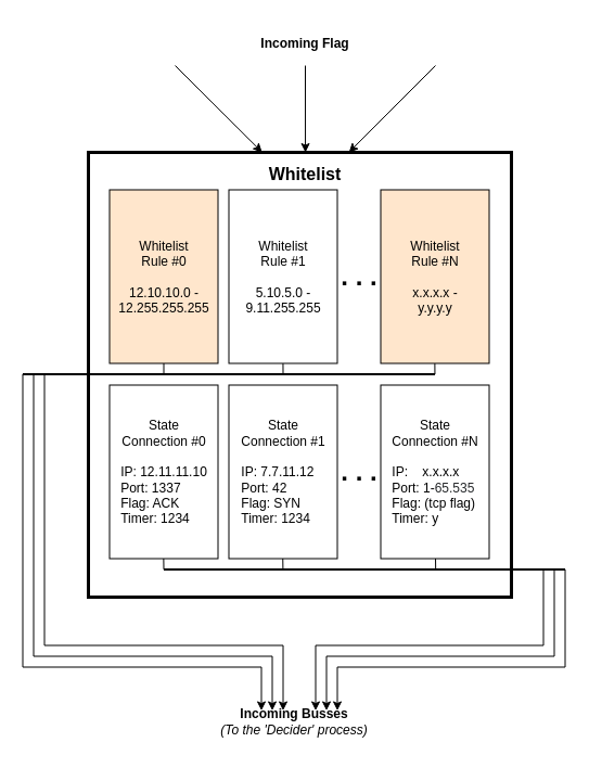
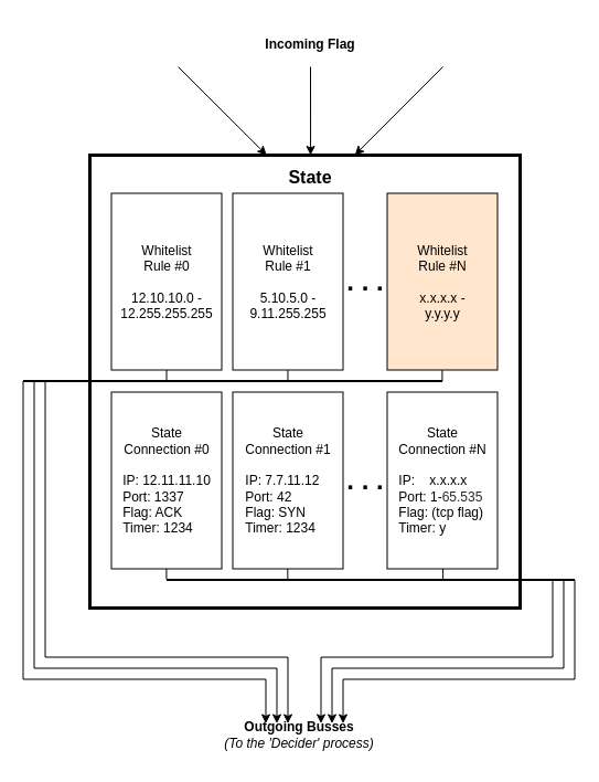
- <mxCell id="42" value="&lt;b&gt;&lt;font style=&quot;font-size: 16px&quot;&gt;Whitelist&lt;/font&gt;&lt;/b&gt;" style="text;html=1;strokeColor=none;fillColor=none;align=center;verticalAlign=middle;whiteSpace=wrap;rounded=0;" parent="1" vertex="1"><mxGeometry x="191" y="150" width="180" height="20" as="geometry" /></mxCell>
+ <mxCell id="42" value="&lt;b&gt;&lt;font style=&quot;font-size: 16px&quot;&gt;State&lt;/font&gt;&lt;/b&gt;" style="text;html=1;strokeColor=none;fillColor=none;align=center;verticalAlign=middle;whiteSpace=wrap;rounded=0;" parent="1" vertex="1"><mxGeometry x="191" y="150" width="180" height="20" as="geometry" /></mxCell>
- <mxCell id="3" value="Whitelist&lt;br&gt;Rule #0&lt;br&gt;&lt;br&gt;12.10.10.0 - 12.255.255.255&lt;br&gt;" style="rounded=0;whiteSpace=wrap;html=1;fillColor=#ffe6cc;" parent="1" vertex="1"><mxGeometry x="100.5" y="174.5" width="100" height="160" as="geometry" /></mxCell>
+ <mxCell id="3" value="Whitelist&lt;br&gt;Rule #0&lt;br&gt;&lt;br&gt;12.10.10.0 - 12.255.255.255&lt;br&gt;" style="rounded=0;whiteSpace=wrap;html=1;" parent="1" vertex="1"><mxGeometry x="100.5" y="174.5" width="100" height="160" as="geometry" /></mxCell>
- <mxCell id="41" value="&lt;b&gt;Incoming Busses&lt;/b&gt;&lt;br&gt;&lt;i&gt;(To the 'Decider' process)&lt;/i&gt;&lt;br&gt;" style="text;html=1;strokeColor=none;fillColor=none;align=center;verticalAlign=middle;whiteSpace=wrap;rounded=0;" parent="1" vertex="1"><mxGeometry x="160.5" y="645.452" width="220" height="40" as="geometry" /></mxCell>
+ <mxCell id="41" value="&lt;b&gt;Outgoing Busses&lt;/b&gt;&lt;br&gt;&lt;i&gt;(To the 'Decider' process)&lt;/i&gt;&lt;br&gt;" style="text;html=1;strokeColor=none;fillColor=none;align=center;verticalAlign=middle;whiteSpace=wrap;rounded=0;" parent="1" vertex="1"><mxGeometry x="160.5" y="645.452" width="220" height="40" as="geometry" /></mxCell>
